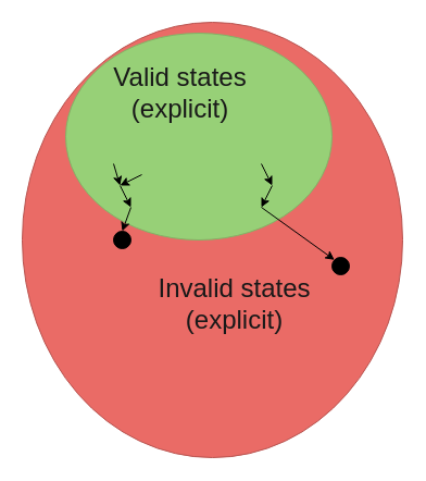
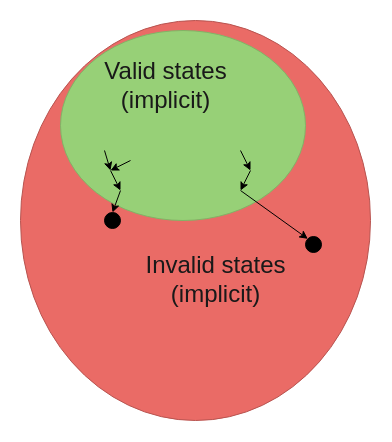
- <mxCell id="6" value="Valid states&lt;br&gt;(explicit)" style="text;fontSize=24;align=center;verticalAlign=middle;html=1;fontColor=#191919;" parent="1" vertex="1"><mxGeometry x="70" y="50" width="190" height="70" as="geometry" /></mxCell>
+ <mxCell id="6" value="Valid states&lt;br&gt;(implicit)" style="text;fontSize=24;align=center;verticalAlign=middle;html=1;fontColor=#191919;" parent="1" vertex="1"><mxGeometry x="70" y="50" width="190" height="70" as="geometry" /></mxCell>
- <mxCell id="5" value="Invalid states&lt;br&gt;(explicit)" style="text;fontSize=24;align=center;verticalAlign=middle;html=1;fontColor=#191919;" parent="1" vertex="1"><mxGeometry x="120" y="244" width="190" height="70" as="geometry" /></mxCell>
+ <mxCell id="5" value="Invalid states&lt;br&gt;(implicit)" style="text;fontSize=24;align=center;verticalAlign=middle;html=1;fontColor=#191919;" parent="1" vertex="1"><mxGeometry x="120" y="244" width="190" height="70" as="geometry" /></mxCell>
